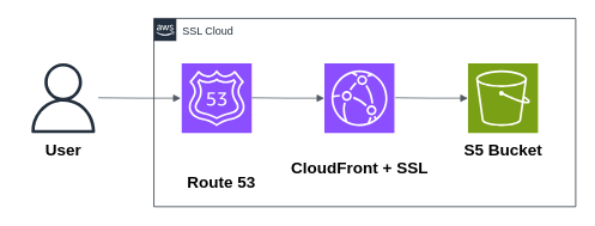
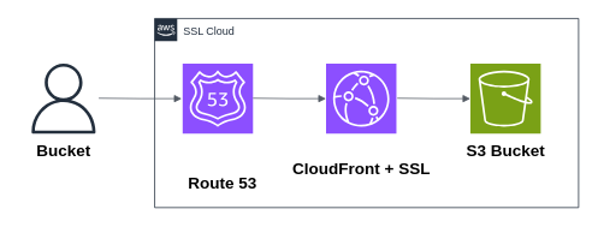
- <mxCell id="12" value="User" style="text;strokeColor=none;fillColor=none;html=1;fontSize=18;fontStyle=1;verticalAlign=middle;align=center;" vertex="1" parent="1"><mxGeometry x="20" y="148" width="100" height="40" as="geometry" /></mxCell>
+ <mxCell id="12" value="Bucket" style="text;strokeColor=none;fillColor=none;html=1;fontSize=18;fontStyle=1;verticalAlign=middle;align=center;" vertex="1" parent="1"><mxGeometry x="20" y="148" width="100" height="40" as="geometry" /></mxCell>
- <mxCell id="8" value="S5 Bucket" style="text;strokeColor=none;fillColor=none;html=1;fontSize=18;fontStyle=1;verticalAlign=middle;align=center;" vertex="1" parent="2"><mxGeometry x="339" y="128" width="100" height="40" as="geometry" /></mxCell>
+ <mxCell id="8" value="S3 Bucket" style="text;strokeColor=none;fillColor=none;html=1;fontSize=18;fontStyle=1;verticalAlign=middle;align=center;" vertex="1" parent="2"><mxGeometry x="339" y="128" width="100" height="40" as="geometry" /></mxCell>
